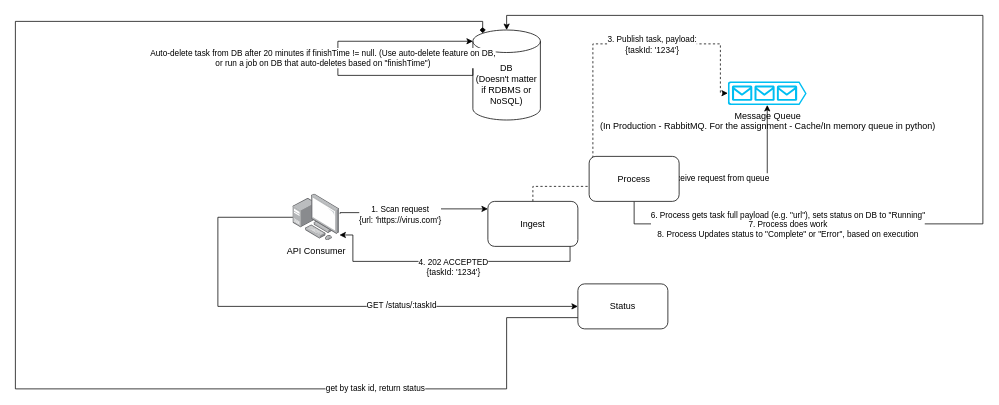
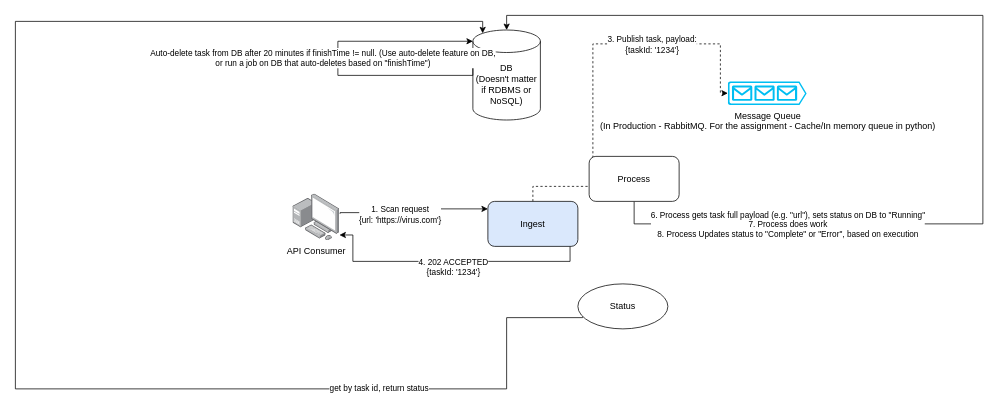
- <mxCell id="7" style="edgeStyle=orthogonalEdgeStyle;rounded=0;orthogonalLoop=1;jettySize=auto;html=1;entryX=0.145;entryY=0;entryDx=0;entryDy=4.35;entryPerimeter=0;exitX=0;exitY=0.75;exitDx=0;exitDy=0;endArrow=diamond;" edge="1" parent="1" source="9" target="21"><mxGeometry relative="1" as="geometry"><Array as="points"><mxPoint x="675" y="423" /><mxPoint x="675" y="518" /><mxPoint x="20" y="518" /><mxPoint x="20" y="28" /><mxPoint x="643" y="28" /></Array></mxGeometry></mxCell>
+ <mxCell id="7" style="edgeStyle=orthogonalEdgeStyle;rounded=0;orthogonalLoop=1;jettySize=auto;html=1;entryX=0.145;entryY=0;entryDx=0;entryDy=4.35;entryPerimeter=0;exitX=0;exitY=0.75;exitDx=0;exitDy=0;" edge="1" parent="1" source="9" target="21"><mxGeometry relative="1" as="geometry"><Array as="points"><mxPoint x="675" y="423" /><mxPoint x="675" y="518" /><mxPoint x="20" y="518" /><mxPoint x="20" y="28" /><mxPoint x="643" y="28" /></Array></mxGeometry></mxCell>
- <mxCell id="10" style="edgeStyle=orthogonalEdgeStyle;rounded=0;orthogonalLoop=1;jettySize=auto;html=1;" edge="1" parent="1" source="14" target="20"><mxGeometry relative="1" as="geometry" /></mxCell>
- <mxCell id="11" value="5. Receive request from queue" style="edgeLabel;html=1;align=center;verticalAlign=middle;resizable=0;points=[];" vertex="1" connectable="0" parent="10"><mxGeometry x="-0.595" y="2" relative="1" as="geometry"><mxPoint as="offset" /></mxGeometry></mxCell>
- <mxCell id="6" value="Ingest" style="rounded=1;whiteSpace=wrap;html=1;" vertex="1" parent="1"><mxGeometry x="650" y="268" width="120" height="60" as="geometry" /></mxCell>
+ <mxCell id="6" value="Ingest" style="rounded=1;whiteSpace=wrap;html=1;fillColor=#dae8fc;" vertex="1" parent="1"><mxGeometry x="650" y="268" width="120" height="60" as="geometry" /></mxCell>
- <mxCell id="17" style="edgeStyle=orthogonalEdgeStyle;rounded=0;orthogonalLoop=1;jettySize=auto;html=1;entryX=0;entryY=0.5;entryDx=0;entryDy=0;" edge="1" parent="1" source="19" target="9"><mxGeometry relative="1" as="geometry"><Array as="points"><mxPoint x="290" y="289" /><mxPoint x="290" y="408" /></Array></mxGeometry></mxCell>
- <mxCell id="18" value="GET /status/:taskId" style="edgeLabel;html=1;align=center;verticalAlign=middle;resizable=0;points=[];" vertex="1" connectable="0" parent="17"><mxGeometry x="0.326" y="2" relative="1" as="geometry"><mxPoint as="offset" /></mxGeometry></mxCell>
- <mxCell id="9" value="Status" style="rounded=1;whiteSpace=wrap;html=1;" vertex="1" parent="1"><mxGeometry x="770" y="378" width="120" height="60" as="geometry" /></mxCell>
+ <mxCell id="9" value="Status" style="ellipse;whiteSpace=wrap;html=1;" vertex="1" parent="1"><mxGeometry x="770" y="378" width="120" height="60" as="geometry" /></mxCell>
